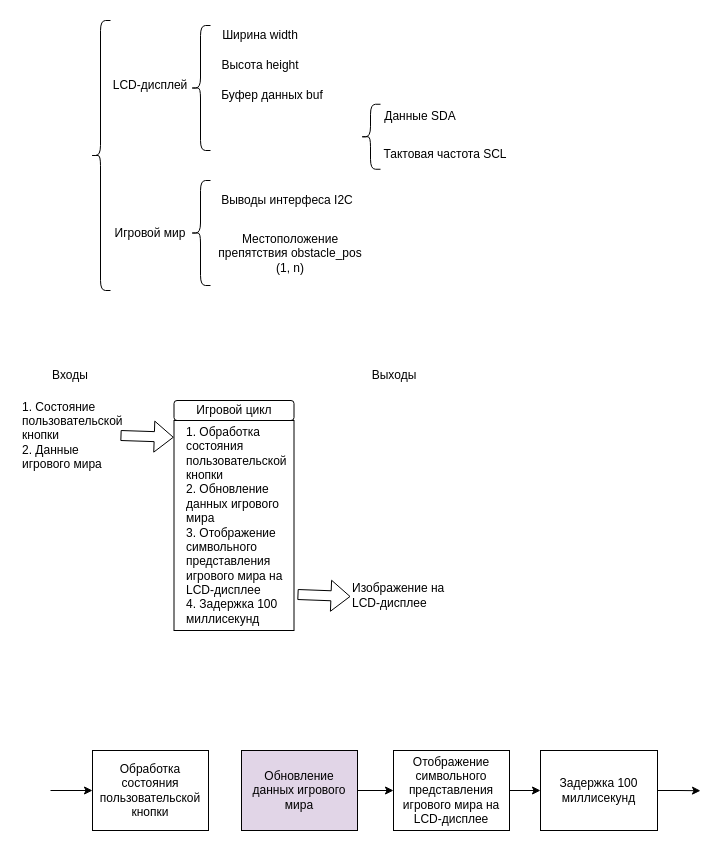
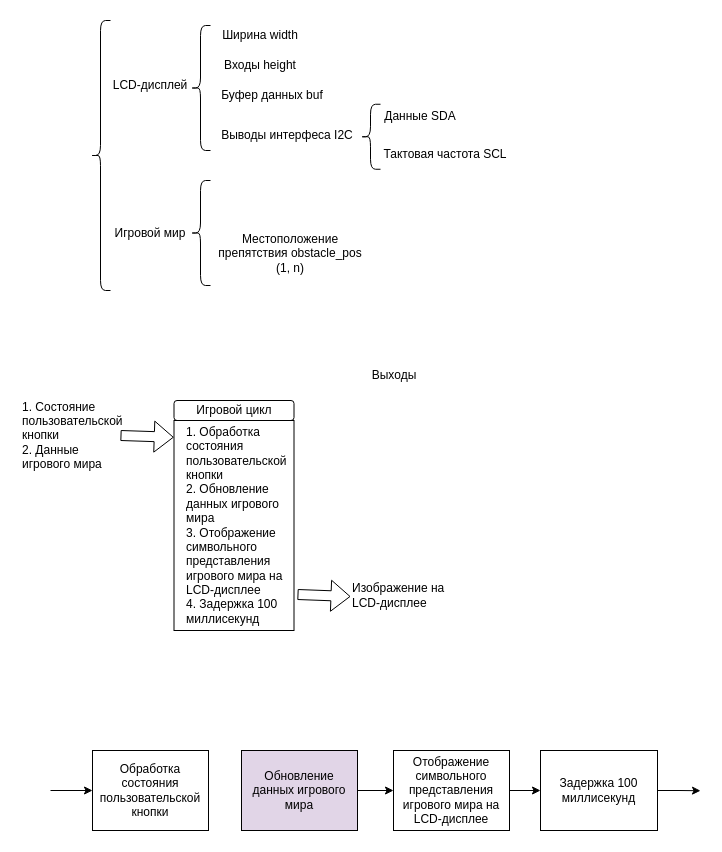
- <mxCell id="7" value="Высота height" style="text;html=1;align=center;verticalAlign=middle;whiteSpace=wrap;rounded=0;" parent="1" vertex="1"><mxGeometry x="220" y="50" width="80" height="30" as="geometry" /></mxCell>
+ <mxCell id="7" value="Входы height" style="text;html=1;align=center;verticalAlign=middle;whiteSpace=wrap;rounded=0;" parent="1" vertex="1"><mxGeometry x="220" y="50" width="80" height="30" as="geometry" /></mxCell>
- <mxCell id="9" value="Выводы интерфеса I2C" style="text;html=1;align=center;verticalAlign=middle;whiteSpace=wrap;rounded=0;" parent="1" vertex="1"><mxGeometry x="217" y="185" width="140" height="30" as="geometry" /></mxCell>
+ <mxCell id="9" value="Выводы интерфеса I2C" style="text;html=1;align=center;verticalAlign=middle;whiteSpace=wrap;rounded=0;" parent="1" vertex="1"><mxGeometry x="217" y="120" width="140" height="30" as="geometry" /></mxCell>
- <mxCell id="15" value="Входы" style="text;html=1;align=center;verticalAlign=middle;whiteSpace=wrap;rounded=0;" parent="1" vertex="1"><mxGeometry x="40" y="360" width="60" height="30" as="geometry" /></mxCell>
